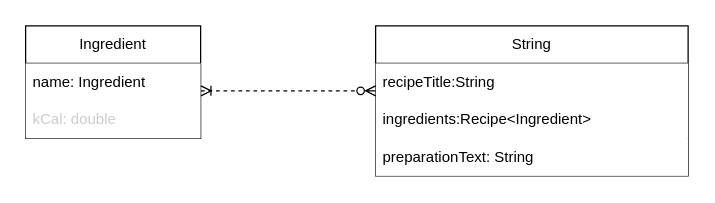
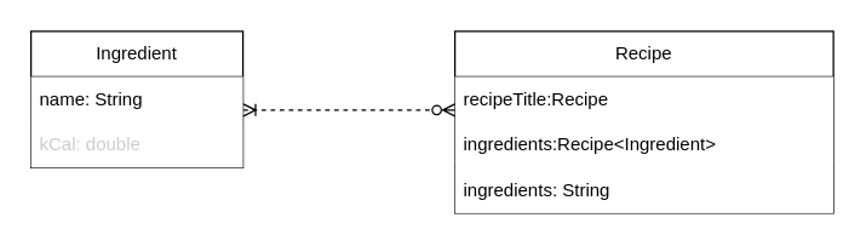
- <mxCell id="2" value="String" style="swimlane;fontStyle=0;childLayout=stackLayout;horizontal=1;startSize=30;horizontalStack=0;resizeParent=1;resizeParentMax=0;resizeLast=0;collapsible=1;marginBottom=0;whiteSpace=wrap;html=1;fillColor=light-dark(#FFFFFF,#999999);fontColor=light-dark(#000000,#000000);" vertex="1" parent="1"><mxGeometry x="300" y="20" width="250" height="120" as="geometry"><mxRectangle x="360" y="240" width="80" height="30" as="alternateBounds" /></mxGeometry></mxCell>
+ <mxCell id="2" value="Recipe" style="swimlane;fontStyle=0;childLayout=stackLayout;horizontal=1;startSize=30;horizontalStack=0;resizeParent=1;resizeParentMax=0;resizeLast=0;collapsible=1;marginBottom=0;whiteSpace=wrap;html=1;fillColor=light-dark(#FFFFFF,#999999);fontColor=light-dark(#000000,#000000);" vertex="1" parent="1"><mxGeometry x="300" y="20" width="250" height="120" as="geometry"><mxRectangle x="360" y="240" width="80" height="30" as="alternateBounds" /></mxGeometry></mxCell>
- <mxCell id="7" value="name: Ingredient" style="text;strokeColor=none;fillColor=light-dark(#FFFFFF,#FFFFFF);align=left;verticalAlign=middle;spacingLeft=4;spacingRight=4;overflow=hidden;points=[[0,0.5],[1,0.5]];portConstraint=eastwest;rotatable=0;whiteSpace=wrap;html=1;fontColor=light-dark(#000000,#000000);" vertex="1" parent="6"><mxGeometry y="30" width="140" height="30" as="geometry" /></mxCell>
+ <mxCell id="7" value="name: String" style="text;strokeColor=none;fillColor=light-dark(#FFFFFF,#FFFFFF);align=left;verticalAlign=middle;spacingLeft=4;spacingRight=4;overflow=hidden;points=[[0,0.5],[1,0.5]];portConstraint=eastwest;rotatable=0;whiteSpace=wrap;html=1;fontColor=light-dark(#000000,#000000);" vertex="1" parent="6"><mxGeometry y="30" width="140" height="30" as="geometry" /></mxCell>
- <mxCell id="3" value="recipeTitle:String" style="text;strokeColor=none;fillColor=light-dark(#FFFFFF,#FFFFFF);align=left;verticalAlign=middle;spacingLeft=4;spacingRight=4;overflow=hidden;points=[[0,0.5],[1,0.5]];portConstraint=eastwest;rotatable=0;whiteSpace=wrap;html=1;fontColor=light-dark(#000000,#000000);" vertex="1" parent="2"><mxGeometry y="30" width="250" height="30" as="geometry" /></mxCell>
+ <mxCell id="3" value="recipeTitle:Recipe" style="text;strokeColor=none;fillColor=light-dark(#FFFFFF,#FFFFFF);align=left;verticalAlign=middle;spacingLeft=4;spacingRight=4;overflow=hidden;points=[[0,0.5],[1,0.5]];portConstraint=eastwest;rotatable=0;whiteSpace=wrap;html=1;fontColor=light-dark(#000000,#000000);" vertex="1" parent="2"><mxGeometry y="30" width="250" height="30" as="geometry" /></mxCell>
- <mxCell id="5" value="preparationText: String" style="text;strokeColor=none;fillColor=light-dark(#FFFFFF,#FFFFFF);align=left;verticalAlign=middle;spacingLeft=4;spacingRight=4;overflow=hidden;points=[[0,0.5],[1,0.5]];portConstraint=eastwest;rotatable=0;whiteSpace=wrap;html=1;fontColor=light-dark(#000000,#000000);" vertex="1" parent="2"><mxGeometry y="90" width="250" height="30" as="geometry" /></mxCell>
+ <mxCell id="5" value="ingredients: String" style="text;strokeColor=none;fillColor=light-dark(#FFFFFF,#FFFFFF);align=left;verticalAlign=middle;spacingLeft=4;spacingRight=4;overflow=hidden;points=[[0,0.5],[1,0.5]];portConstraint=eastwest;rotatable=0;whiteSpace=wrap;html=1;fontColor=light-dark(#000000,#000000);" vertex="1" parent="2"><mxGeometry y="90" width="250" height="30" as="geometry" /></mxCell>
